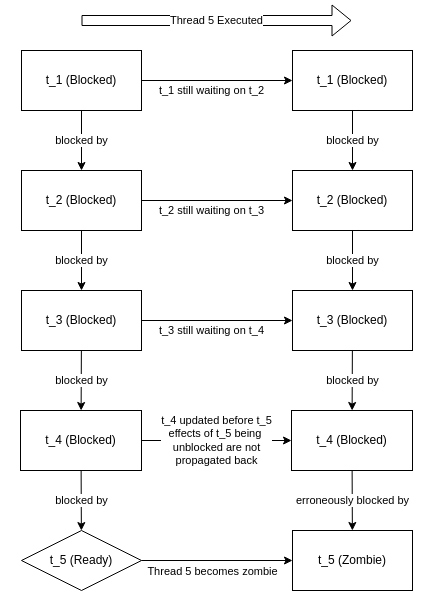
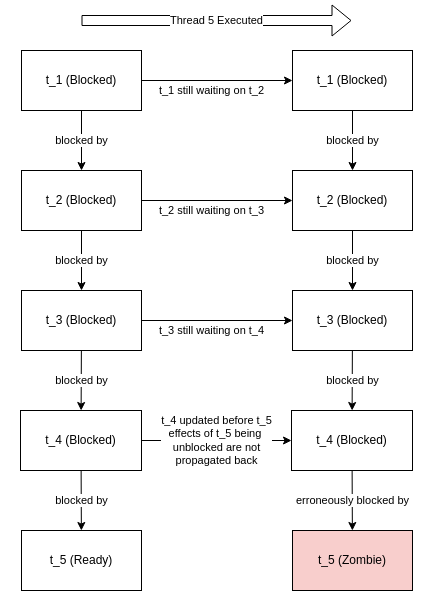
- <mxCell id="16" value="t_5 (Ready)" style="rhombus;whiteSpace=wrap;html=1;" vertex="1" parent="1"><mxGeometry x="21" y="530" width="120" height="60" as="geometry" /></mxCell>
+ <mxCell id="16" value="t_5 (Ready)" style="rounded=0;whiteSpace=wrap;html=1;" vertex="1" parent="1"><mxGeometry x="21" y="530" width="120" height="60" as="geometry" /></mxCell>
- <mxCell id="14" style="edgeStyle=none;html=1;" edge="1" parent="1" source="16" target="25"><mxGeometry relative="1" as="geometry" /></mxCell>
- <mxCell id="15" value="Thread 5 becomes zombie" style="edgeLabel;html=1;align=center;verticalAlign=middle;resizable=0;points=[];" vertex="1" connectable="0" parent="14"><mxGeometry x="-0.305" y="-2" relative="1" as="geometry"><mxPoint x="18" y="8" as="offset" /></mxGeometry></mxCell>
- <mxCell id="25" value="t_5 (Zombie)" style="rounded=0;whiteSpace=wrap;html=1;" vertex="1" parent="1"><mxGeometry x="292" y="530" width="120" height="60" as="geometry" /></mxCell>
+ <mxCell id="25" value="t_5 (Zombie)" style="rounded=0;whiteSpace=wrap;html=1;fillColor=#f8cecc;" vertex="1" parent="1"><mxGeometry x="292" y="530" width="120" height="60" as="geometry" /></mxCell>
